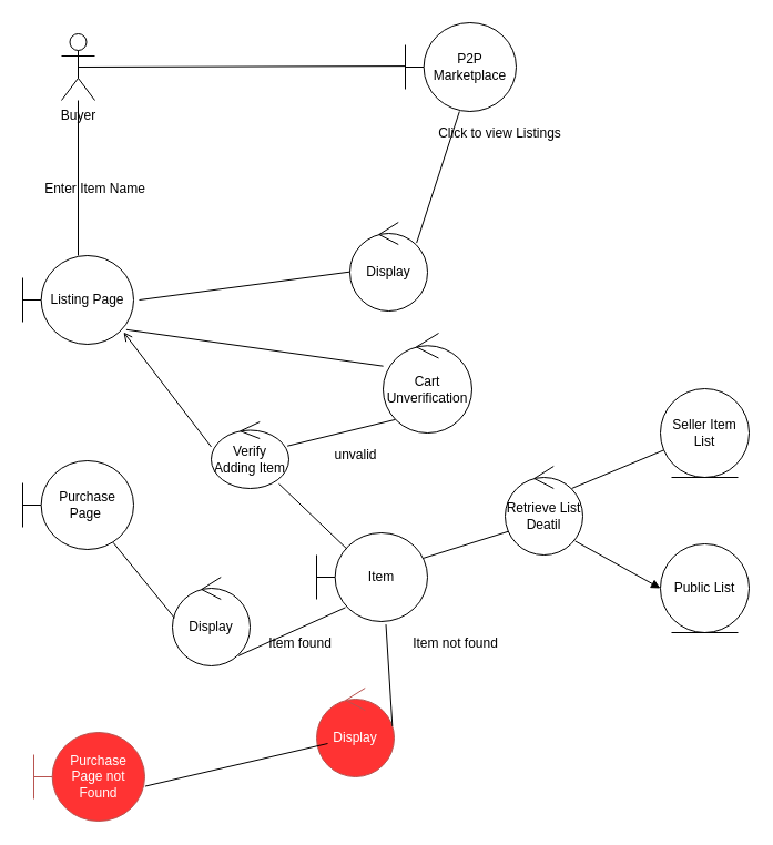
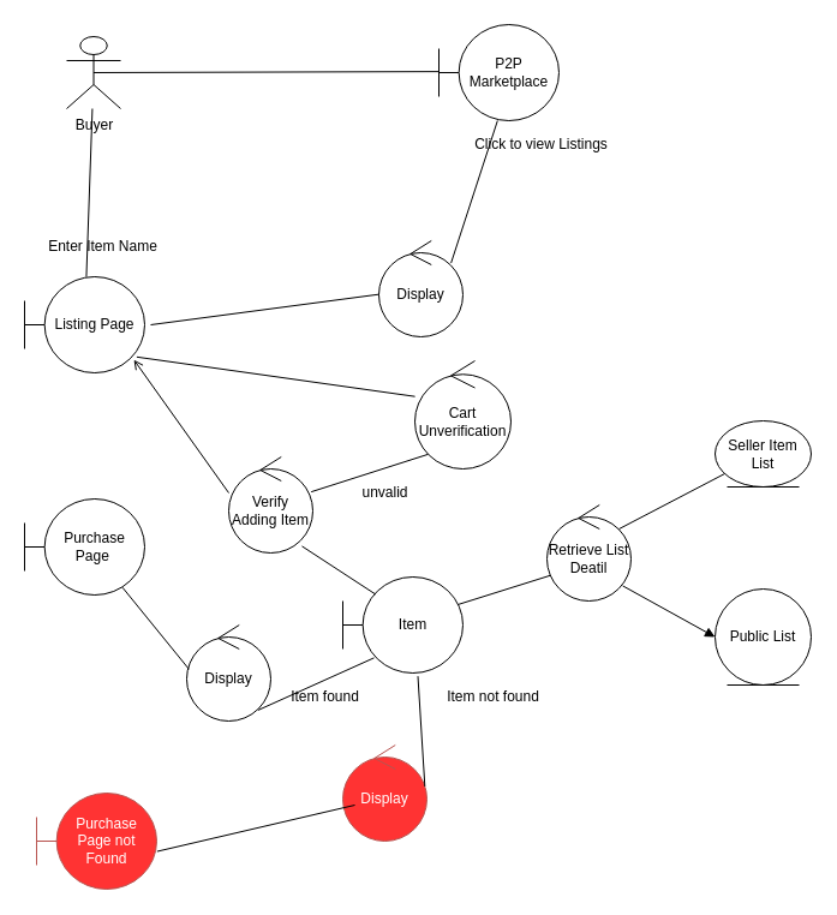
- <mxCell id="2" value="Buyer" style="shape=umlActor;verticalLabelPosition=bottom;verticalAlign=top;html=1;outlineConnect=0;" parent="1" vertex="1"><mxGeometry x="55" y="30" width="30" height="60" as="geometry" /></mxCell>
+ <mxCell id="2" value="Buyer" style="shape=umlActor;verticalLabelPosition=bottom;verticalAlign=top;html=1;outlineConnect=0;" parent="1" vertex="1"><mxGeometry x="55" y="30" width="45" height="60" as="geometry" /></mxCell>
- <mxCell id="14" value="Enter Item Name" style="text;html=1;align=center;verticalAlign=middle;resizable=0;points=[];autosize=1;strokeColor=none;fillColor=none;" parent="1" vertex="1"><mxGeometry x="30" y="160" width="110" height="20" as="geometry" /></mxCell>
+ <mxCell id="14" value="Enter Item Name" style="text;html=1;align=center;verticalAlign=middle;resizable=0;points=[];autosize=1;strokeColor=none;fillColor=none;" parent="1" vertex="1"><mxGeometry x="30" y="195" width="110" height="20" as="geometry" /></mxCell>
- <mxCell id="18" value="Seller Item List" style="ellipse;shape=umlEntity;whiteSpace=wrap;html=1;" parent="1" vertex="1"><mxGeometry x="595" y="350" width="80" height="80" as="geometry" /></mxCell>
+ <mxCell id="18" value="Seller Item List" style="ellipse;shape=umlEntity;whiteSpace=wrap;html=1;" parent="1" vertex="1"><mxGeometry x="595" y="350" width="80" height="55" as="geometry" /></mxCell>
- <mxCell id="11" value="Verify Adding Item" style="ellipse;shape=umlControl;whiteSpace=wrap;html=1;" parent="1" vertex="1"><mxGeometry x="190" y="380" width="70" height="60" as="geometry" /></mxCell>
+ <mxCell id="11" value="Verify Adding Item" style="ellipse;shape=umlControl;whiteSpace=wrap;html=1;" parent="1" vertex="1"><mxGeometry x="190" y="380" width="70" height="80" as="geometry" /></mxCell>
